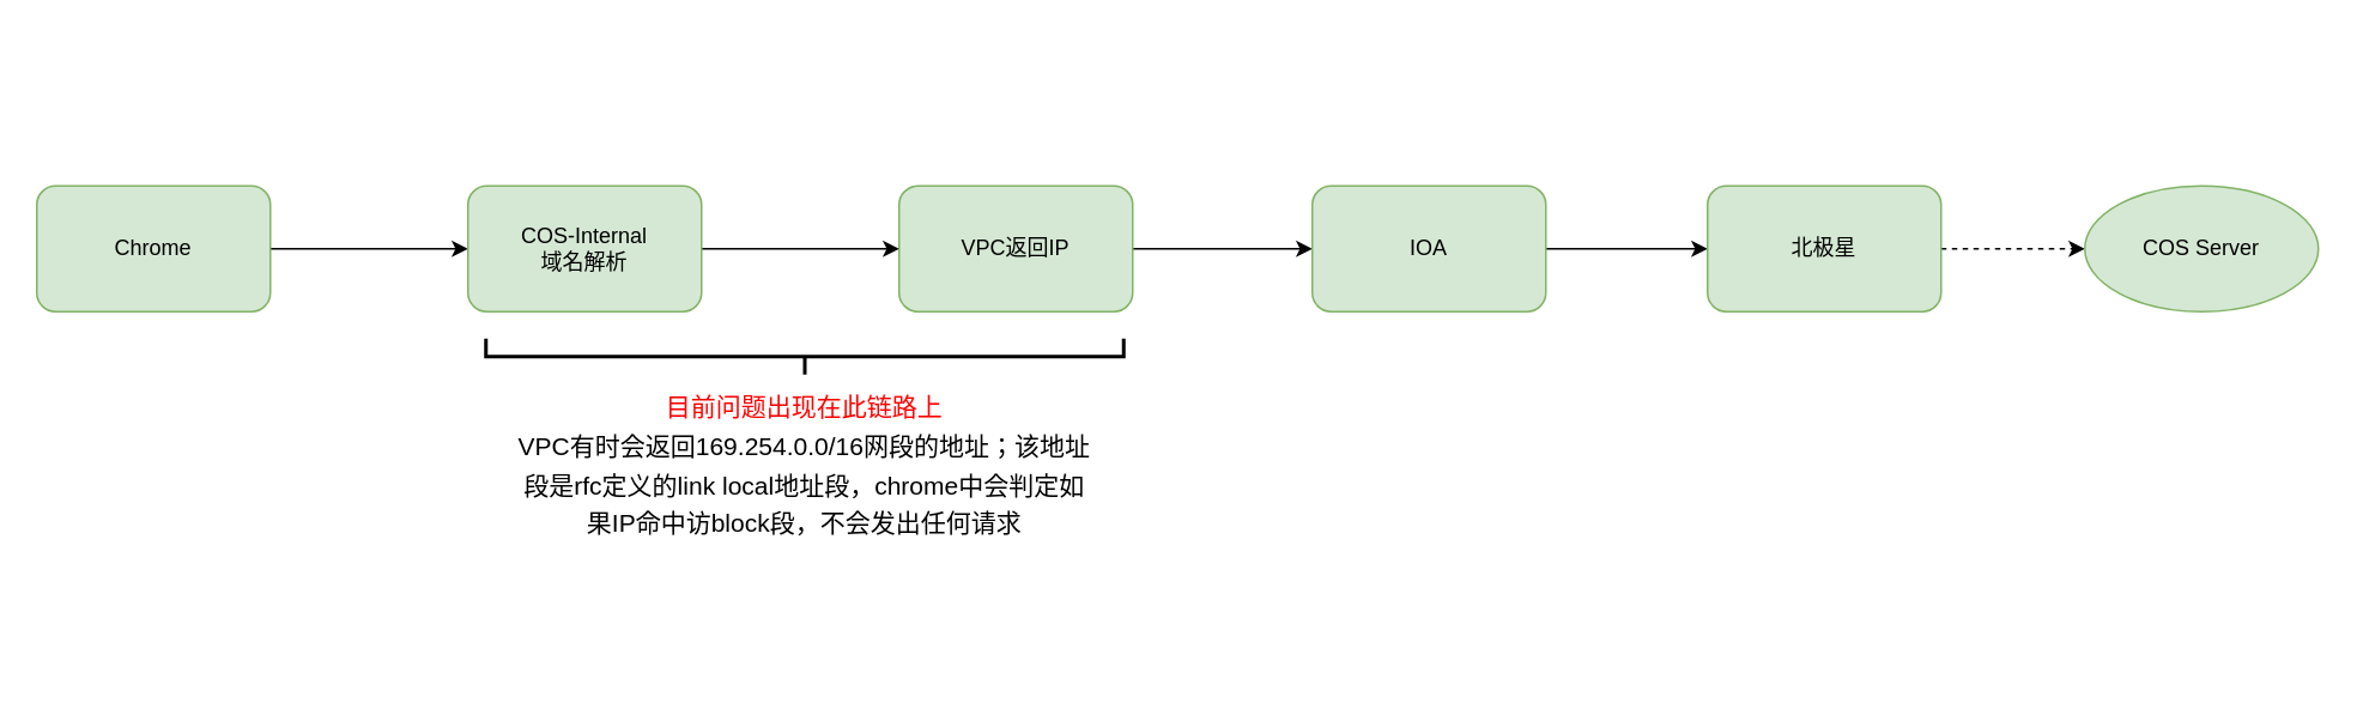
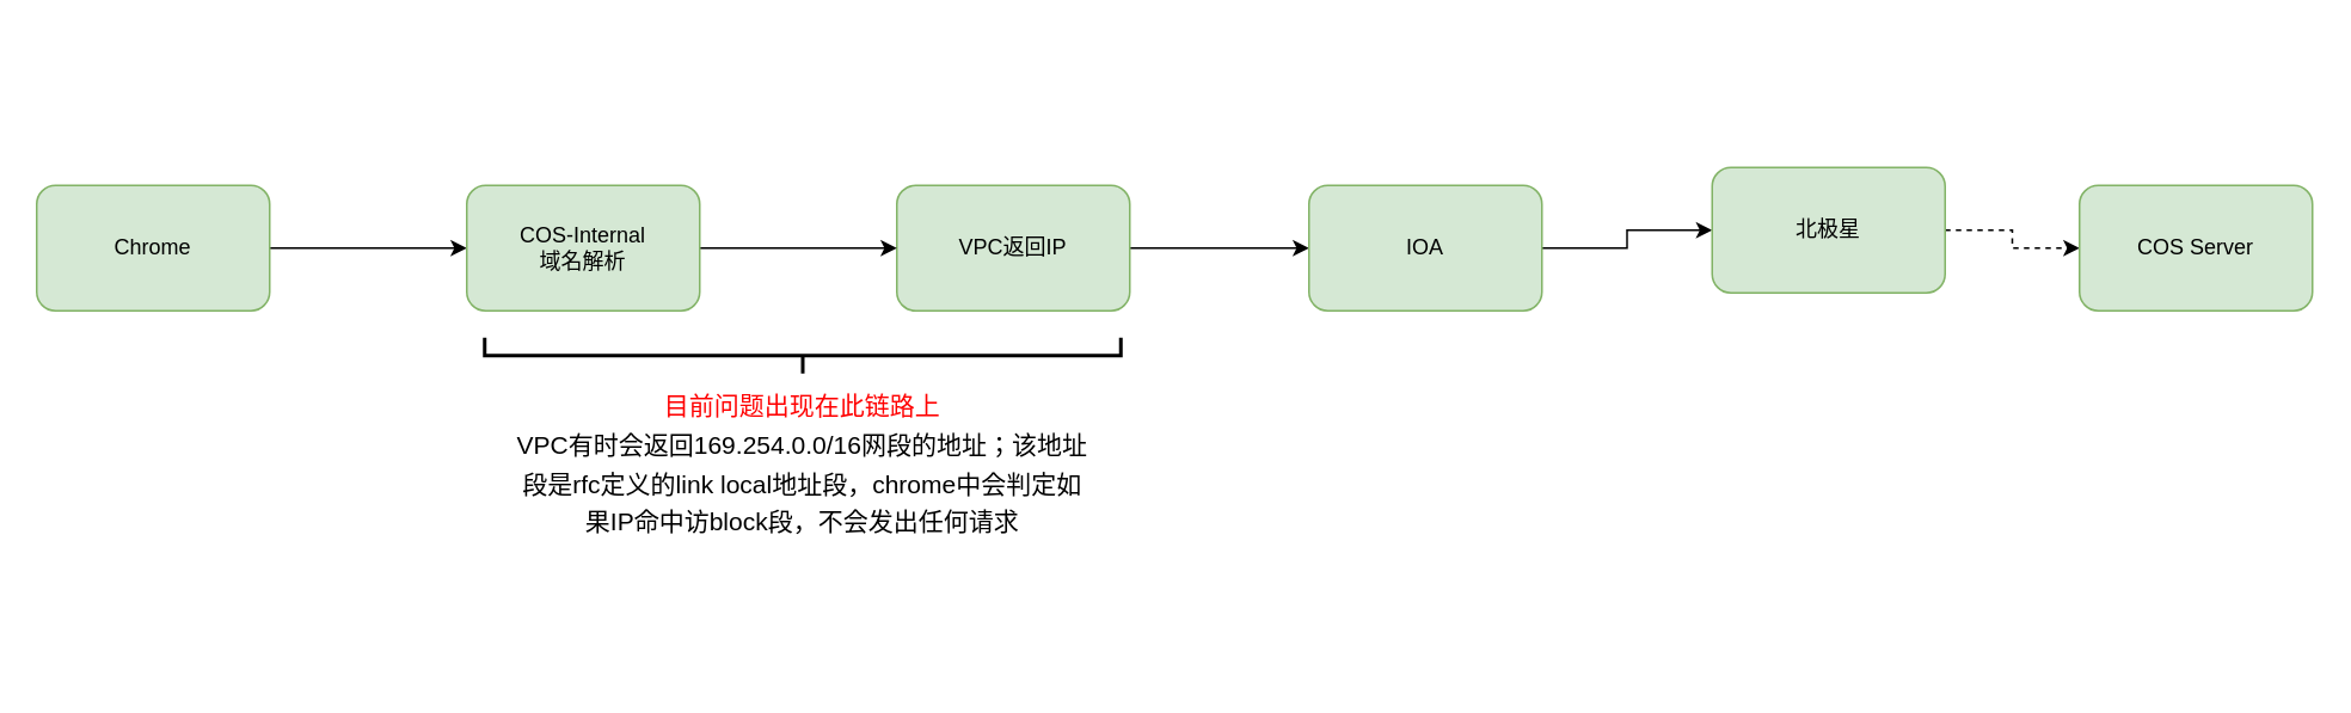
- <mxCell id="11" value="北极星" style="rounded=1;whiteSpace=wrap;html=1;fillColor=#d5e8d4;strokeColor=#82b366;" vertex="1" parent="1"><mxGeometry x="950" y="103" width="130" height="70" as="geometry" /></mxCell>
+ <mxCell id="11" value="北极星" style="rounded=1;whiteSpace=wrap;html=1;fillColor=#d5e8d4;strokeColor=#82b366;" vertex="1" parent="1"><mxGeometry x="955" y="93" width="130" height="70" as="geometry" /></mxCell>
- <mxCell id="12" value="COS Server" style="ellipse;whiteSpace=wrap;html=1;fillColor=#d5e8d4;strokeColor=#82b366;" vertex="1" parent="1"><mxGeometry x="1160" y="103" width="130" height="70" as="geometry" /></mxCell>
+ <mxCell id="12" value="COS Server" style="rounded=1;whiteSpace=wrap;html=1;fillColor=#d5e8d4;strokeColor=#82b366;" vertex="1" parent="1"><mxGeometry x="1160" y="103" width="130" height="70" as="geometry" /></mxCell>
